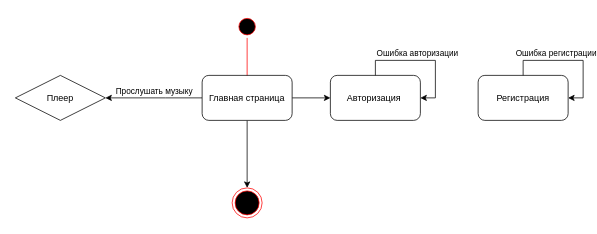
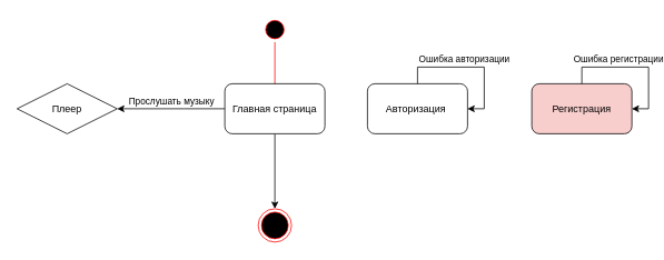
- <mxCell id="5" style="edgeStyle=orthogonalEdgeStyle;rounded=0;orthogonalLoop=1;jettySize=auto;html=1;" edge="1" parent="1" source="9" target="10"><mxGeometry relative="1" as="geometry" /></mxCell>
- <mxCell id="14" value="Регистрация" style="whiteSpace=wrap;html=1;rounded=1;" vertex="1" parent="1"><mxGeometry x="637" y="100" width="120" height="60" as="geometry" /></mxCell>
+ <mxCell id="14" value="Регистрация" style="whiteSpace=wrap;html=1;rounded=1;fillColor=#f8cecc;" vertex="1" parent="1"><mxGeometry x="637" y="100" width="120" height="60" as="geometry" /></mxCell>
